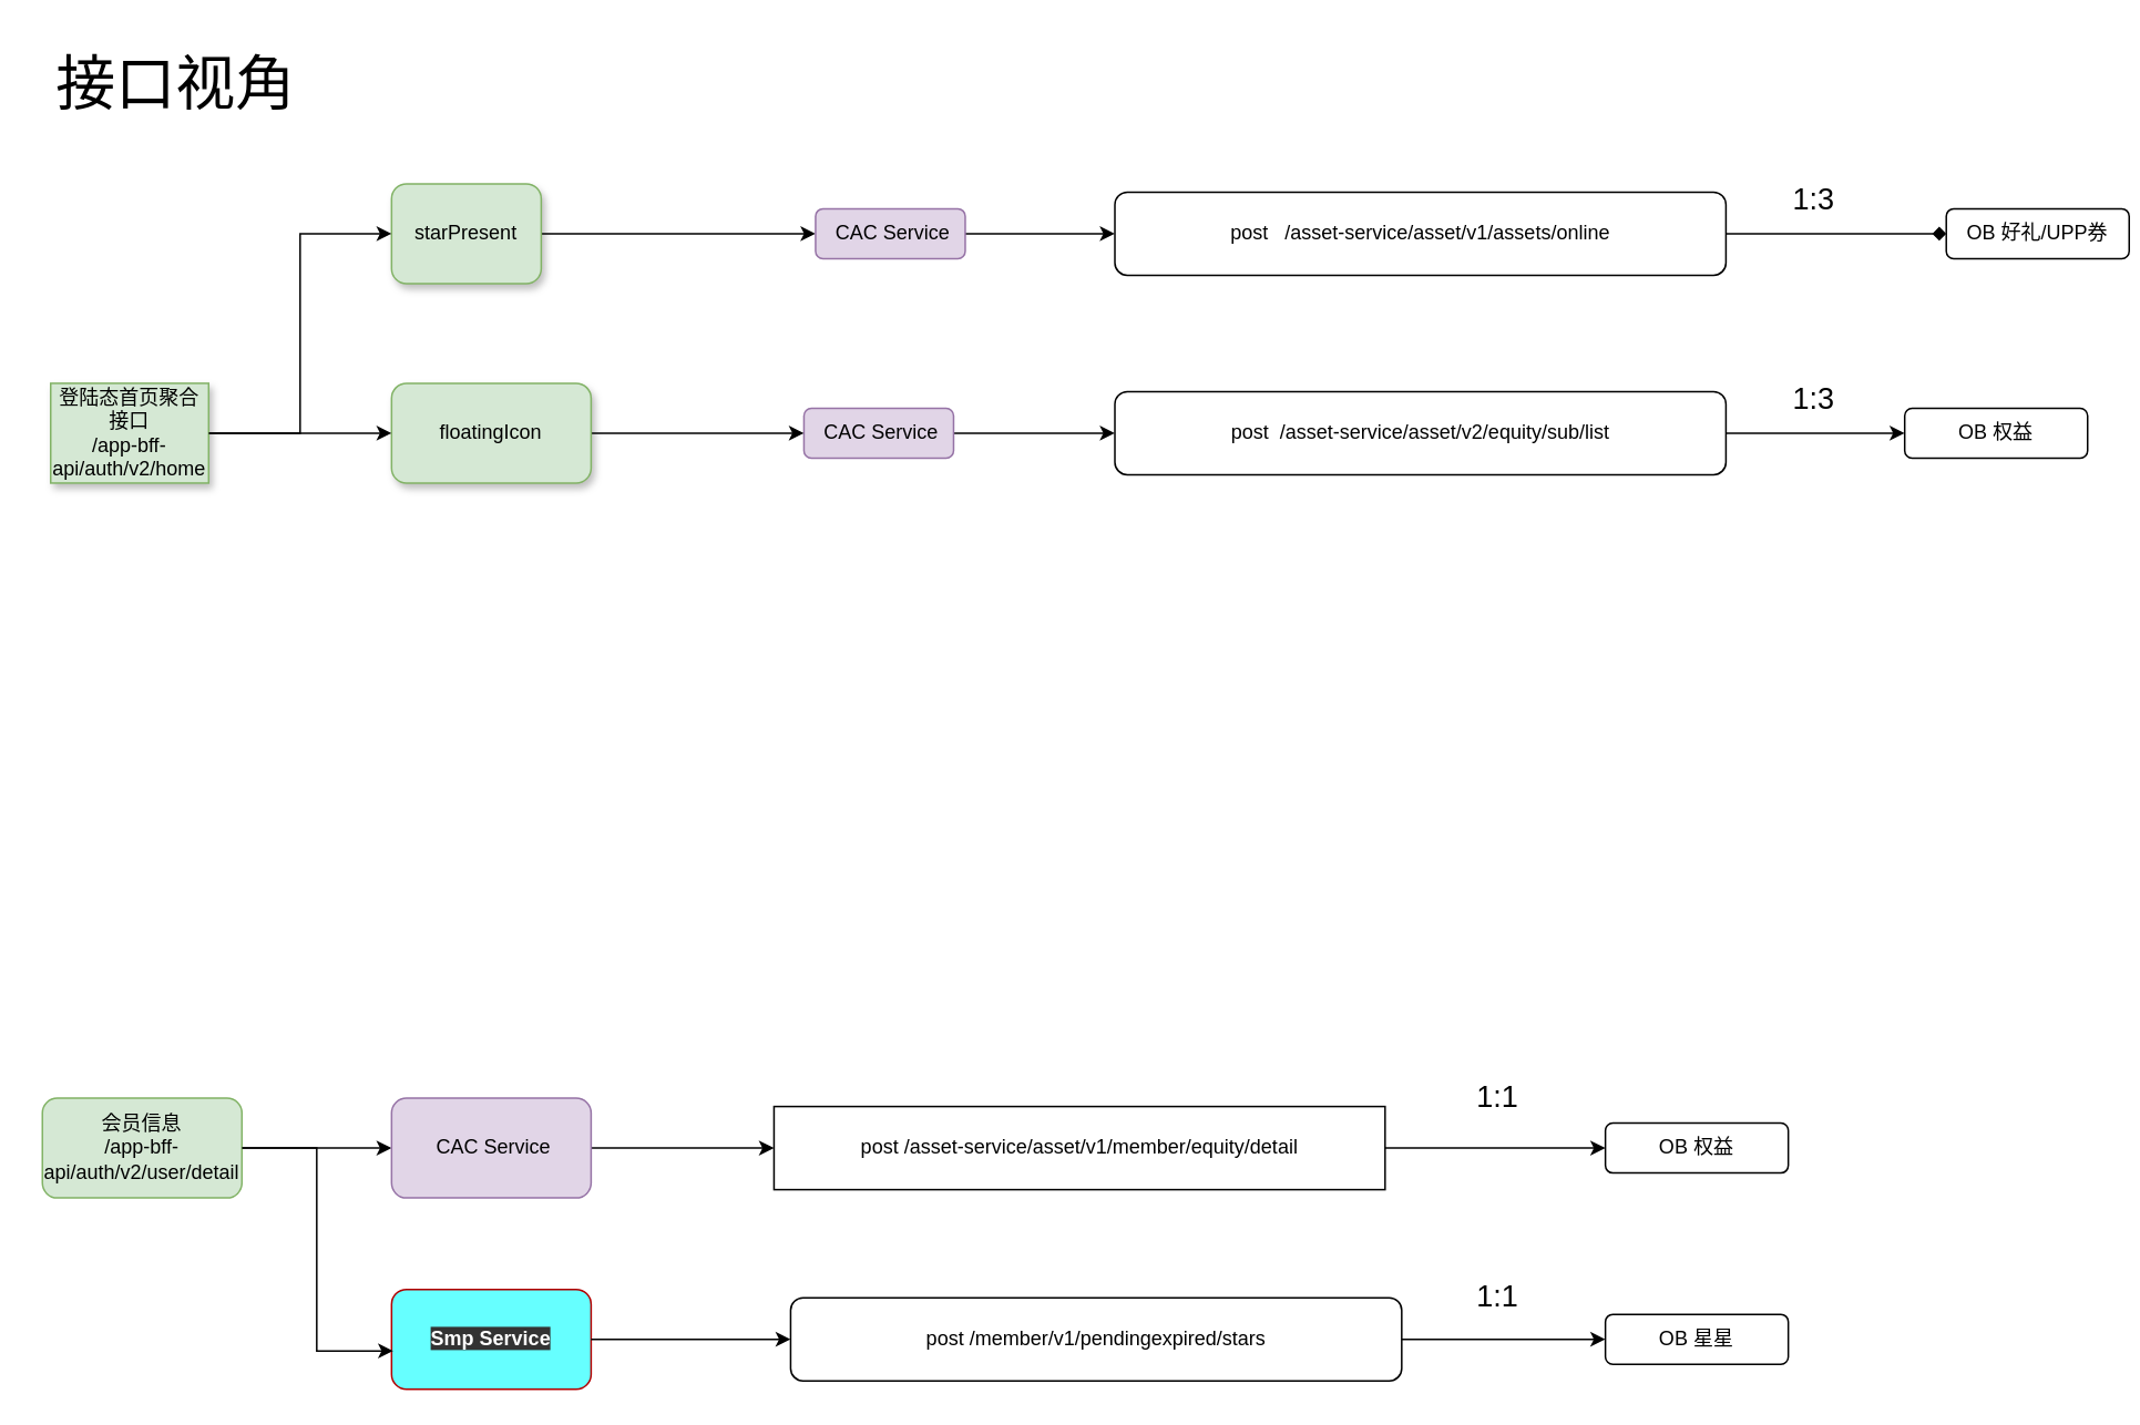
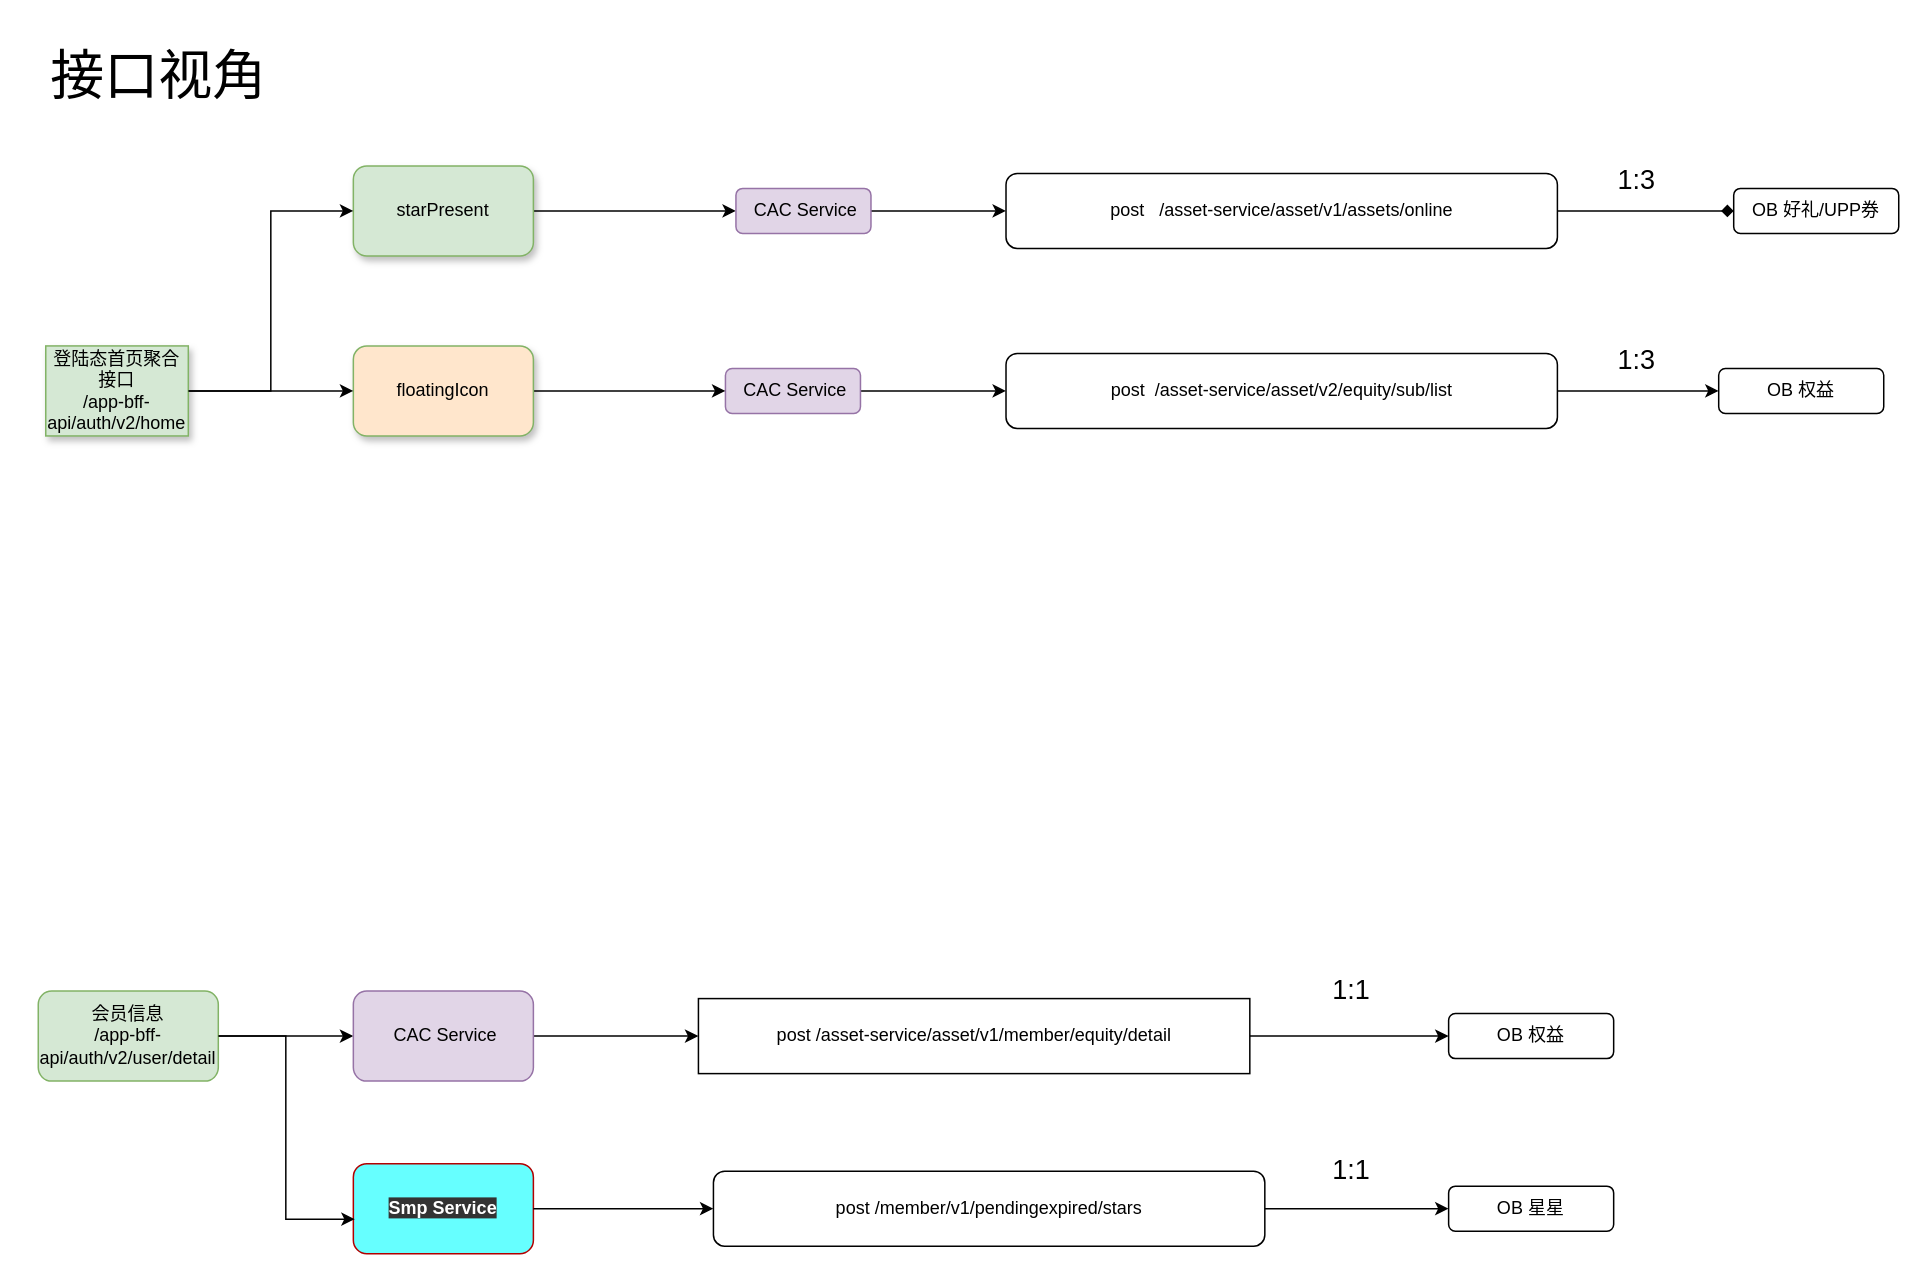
- <mxCell id="7" value="&lt;span style=&quot;white-space: pre;&quot; data-slate-fragment=&quot;JTVCJTdCJTIydHlwZSUyMiUzQSUyMnBhcmFncmFwaCUyMiUyQyUyMmNoaWxkcmVuJTIyJTNBJTVCJTdCJTIyaWQlMjIlM0ElMjJ4ZUFYMWEybzVFJTIyJTJDJTIycGFyYUlkeCUyMiUzQTUlMkMlMjJzcmMlMjIlM0ElMjJzdGFyV29ybGRJY29uJTIyJTJDJTIyZHN0JTIyJTNBJTIyJUU2JTk4JTlGJUU1JUJEJUEyJUU0JUI4JTk2JUU3JTk1JThDJUU1JTlCJUJFJUU2JUEwJTg3JTIyJTJDJTIybWV0YWRhdGElMjIlM0ElMjIlMjIlMkMlMjJtZXRhRGF0YSUyMiUzQSU1QiU1RCUyQyUyMnRleHQlMjIlM0ElMjJzdGFyV29ybGRJY29uJTIyJTdEJTVEJTdEJTVE&quot;&gt;starPresent&lt;/span&gt;" style="whiteSpace=wrap;html=1;fillColor=#d5e8d4;strokeColor=#82b366;rounded=1;shadow=1;" vertex="1" parent="1"><mxGeometry x="235" y="110" width="90" height="60" as="geometry" /></mxCell>
+ <mxCell id="7" value="&lt;span style=&quot;white-space: pre;&quot; data-slate-fragment=&quot;JTVCJTdCJTIydHlwZSUyMiUzQSUyMnBhcmFncmFwaCUyMiUyQyUyMmNoaWxkcmVuJTIyJTNBJTVCJTdCJTIyaWQlMjIlM0ElMjJ4ZUFYMWEybzVFJTIyJTJDJTIycGFyYUlkeCUyMiUzQTUlMkMlMjJzcmMlMjIlM0ElMjJzdGFyV29ybGRJY29uJTIyJTJDJTIyZHN0JTIyJTNBJTIyJUU2JTk4JTlGJUU1JUJEJUEyJUU0JUI4JTk2JUU3JTk1JThDJUU1JTlCJUJFJUU2JUEwJTg3JTIyJTJDJTIybWV0YWRhdGElMjIlM0ElMjIlMjIlMkMlMjJtZXRhRGF0YSUyMiUzQSU1QiU1RCUyQyUyMnRleHQlMjIlM0ElMjJzdGFyV29ybGRJY29uJTIyJTdEJTVEJTdEJTVE&quot;&gt;starPresent&lt;/span&gt;" style="whiteSpace=wrap;html=1;fillColor=#d5e8d4;strokeColor=#82b366;rounded=1;shadow=1;" vertex="1" parent="1"><mxGeometry x="235" y="110" width="120" height="60" as="geometry" /></mxCell>
- <mxCell id="14" value="OB 好礼/UPP券" style="rounded=1;whiteSpace=wrap;html=1;" vertex="1" parent="1"><mxGeometry x="1170" y="125" width="110" height="30" as="geometry" /></mxCell>
+ <mxCell id="14" value="OB 好礼/UPP券" style="rounded=1;whiteSpace=wrap;html=1;" vertex="1" parent="1"><mxGeometry x="1155" y="125" width="110" height="30" as="geometry" /></mxCell>
- <mxCell id="18" value="&lt;span style=&quot;white-space: pre;&quot; data-slate-fragment=&quot;JTVCJTdCJTIydHlwZSUyMiUzQSUyMnBhcmFncmFwaCUyMiUyQyUyMmNoaWxkcmVuJTIyJTNBJTVCJTdCJTIyaWQlMjIlM0ElMjJOT0FWQlE4ZUE3JTIyJTJDJTIycGFyYUlkeCUyMiUzQTUlMkMlMjJzcmMlMjIlM0ElMjJmbG9hdGluZ0ljb24lMjIlMkMlMjJkc3QlMjIlM0ElMjIlRTYlQjUlQUUlRTUlOEElQTglRTUlOUIlQkUlRTYlQTAlODclMjIlMkMlMjJtZXRhZGF0YSUyMiUzQSUyMiUyMiUyQyUyMm1ldGFEYXRhJTIyJTNBJTVCJTVEJTJDJTIydGV4dCUyMiUzQSUyMmZsb2F0aW5nSWNvbiUyMiU3RCU1RCU3RCU1RA==&quot;&gt;floatingIcon&lt;/span&gt;" style="whiteSpace=wrap;html=1;fillColor=#d5e8d4;strokeColor=#82b366;rounded=1;shadow=1;" vertex="1" parent="1"><mxGeometry x="235" y="230" width="120" height="60" as="geometry" /></mxCell>
+ <mxCell id="18" value="&lt;span style=&quot;white-space: pre;&quot; data-slate-fragment=&quot;JTVCJTdCJTIydHlwZSUyMiUzQSUyMnBhcmFncmFwaCUyMiUyQyUyMmNoaWxkcmVuJTIyJTNBJTVCJTdCJTIyaWQlMjIlM0ElMjJOT0FWQlE4ZUE3JTIyJTJDJTIycGFyYUlkeCUyMiUzQTUlMkMlMjJzcmMlMjIlM0ElMjJmbG9hdGluZ0ljb24lMjIlMkMlMjJkc3QlMjIlM0ElMjIlRTYlQjUlQUUlRTUlOEElQTglRTUlOUIlQkUlRTYlQTAlODclMjIlMkMlMjJtZXRhZGF0YSUyMiUzQSUyMiUyMiUyQyUyMm1ldGFEYXRhJTIyJTNBJTVCJTVEJTJDJTIydGV4dCUyMiUzQSUyMmZsb2F0aW5nSWNvbiUyMiU3RCU1RCU3RCU1RA==&quot;&gt;floatingIcon&lt;/span&gt;" style="whiteSpace=wrap;html=1;fillColor=#ffe6cc;strokeColor=#82b366;rounded=1;shadow=1;" vertex="1" parent="1"><mxGeometry x="235" y="230" width="120" height="60" as="geometry" /></mxCell>
